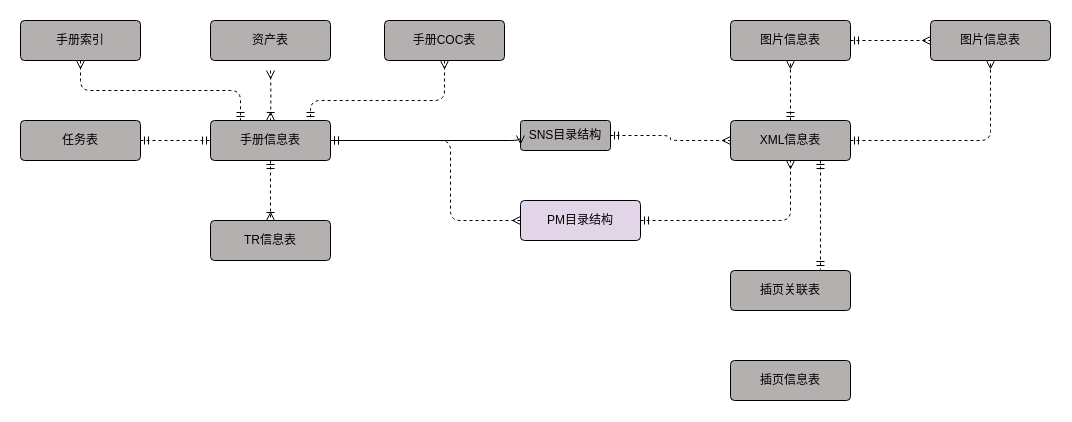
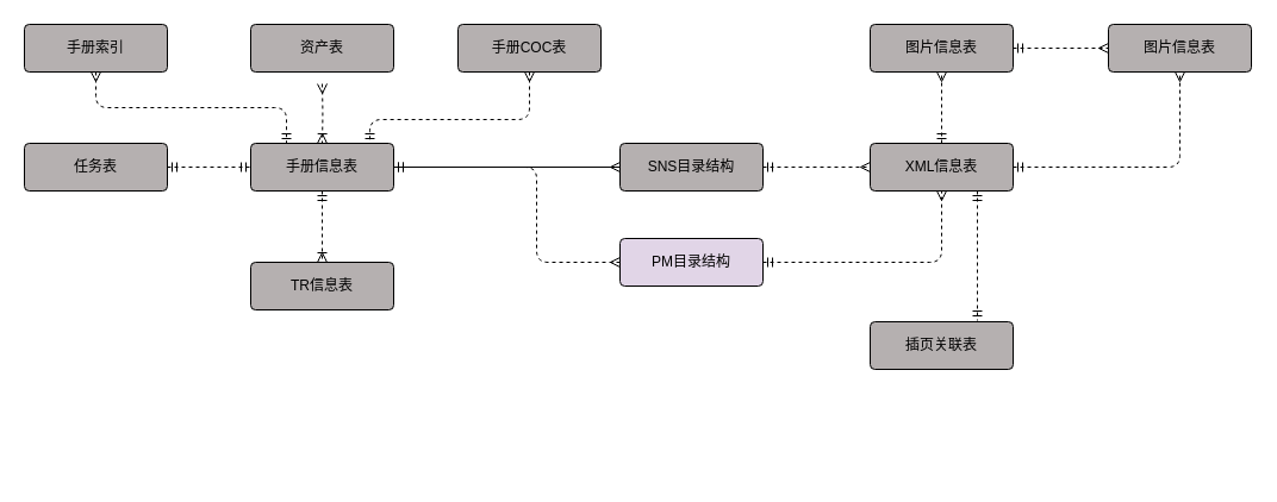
- <mxCell id="13" value="SNS目录结构" style="rounded=1;arcSize=10;whiteSpace=wrap;html=1;align=center;fillColor=#b5b0b0;" vertex="1" parent="1"><mxGeometry x="520" y="120" width="90" height="30" as="geometry" /></mxCell>
+ <mxCell id="13" value="SNS目录结构" style="rounded=1;arcSize=10;whiteSpace=wrap;html=1;align=center;fillColor=#b5b0b0;" vertex="1" parent="1"><mxGeometry x="520" y="120" width="120" height="40" as="geometry" /></mxCell>
- <mxCell id="27" value="插页信息表" style="rounded=1;arcSize=10;whiteSpace=wrap;html=1;align=center;fillColor=#b5b0b0;" vertex="1" parent="1"><mxGeometry x="730" y="360" width="120" height="40" as="geometry" /></mxCell>
